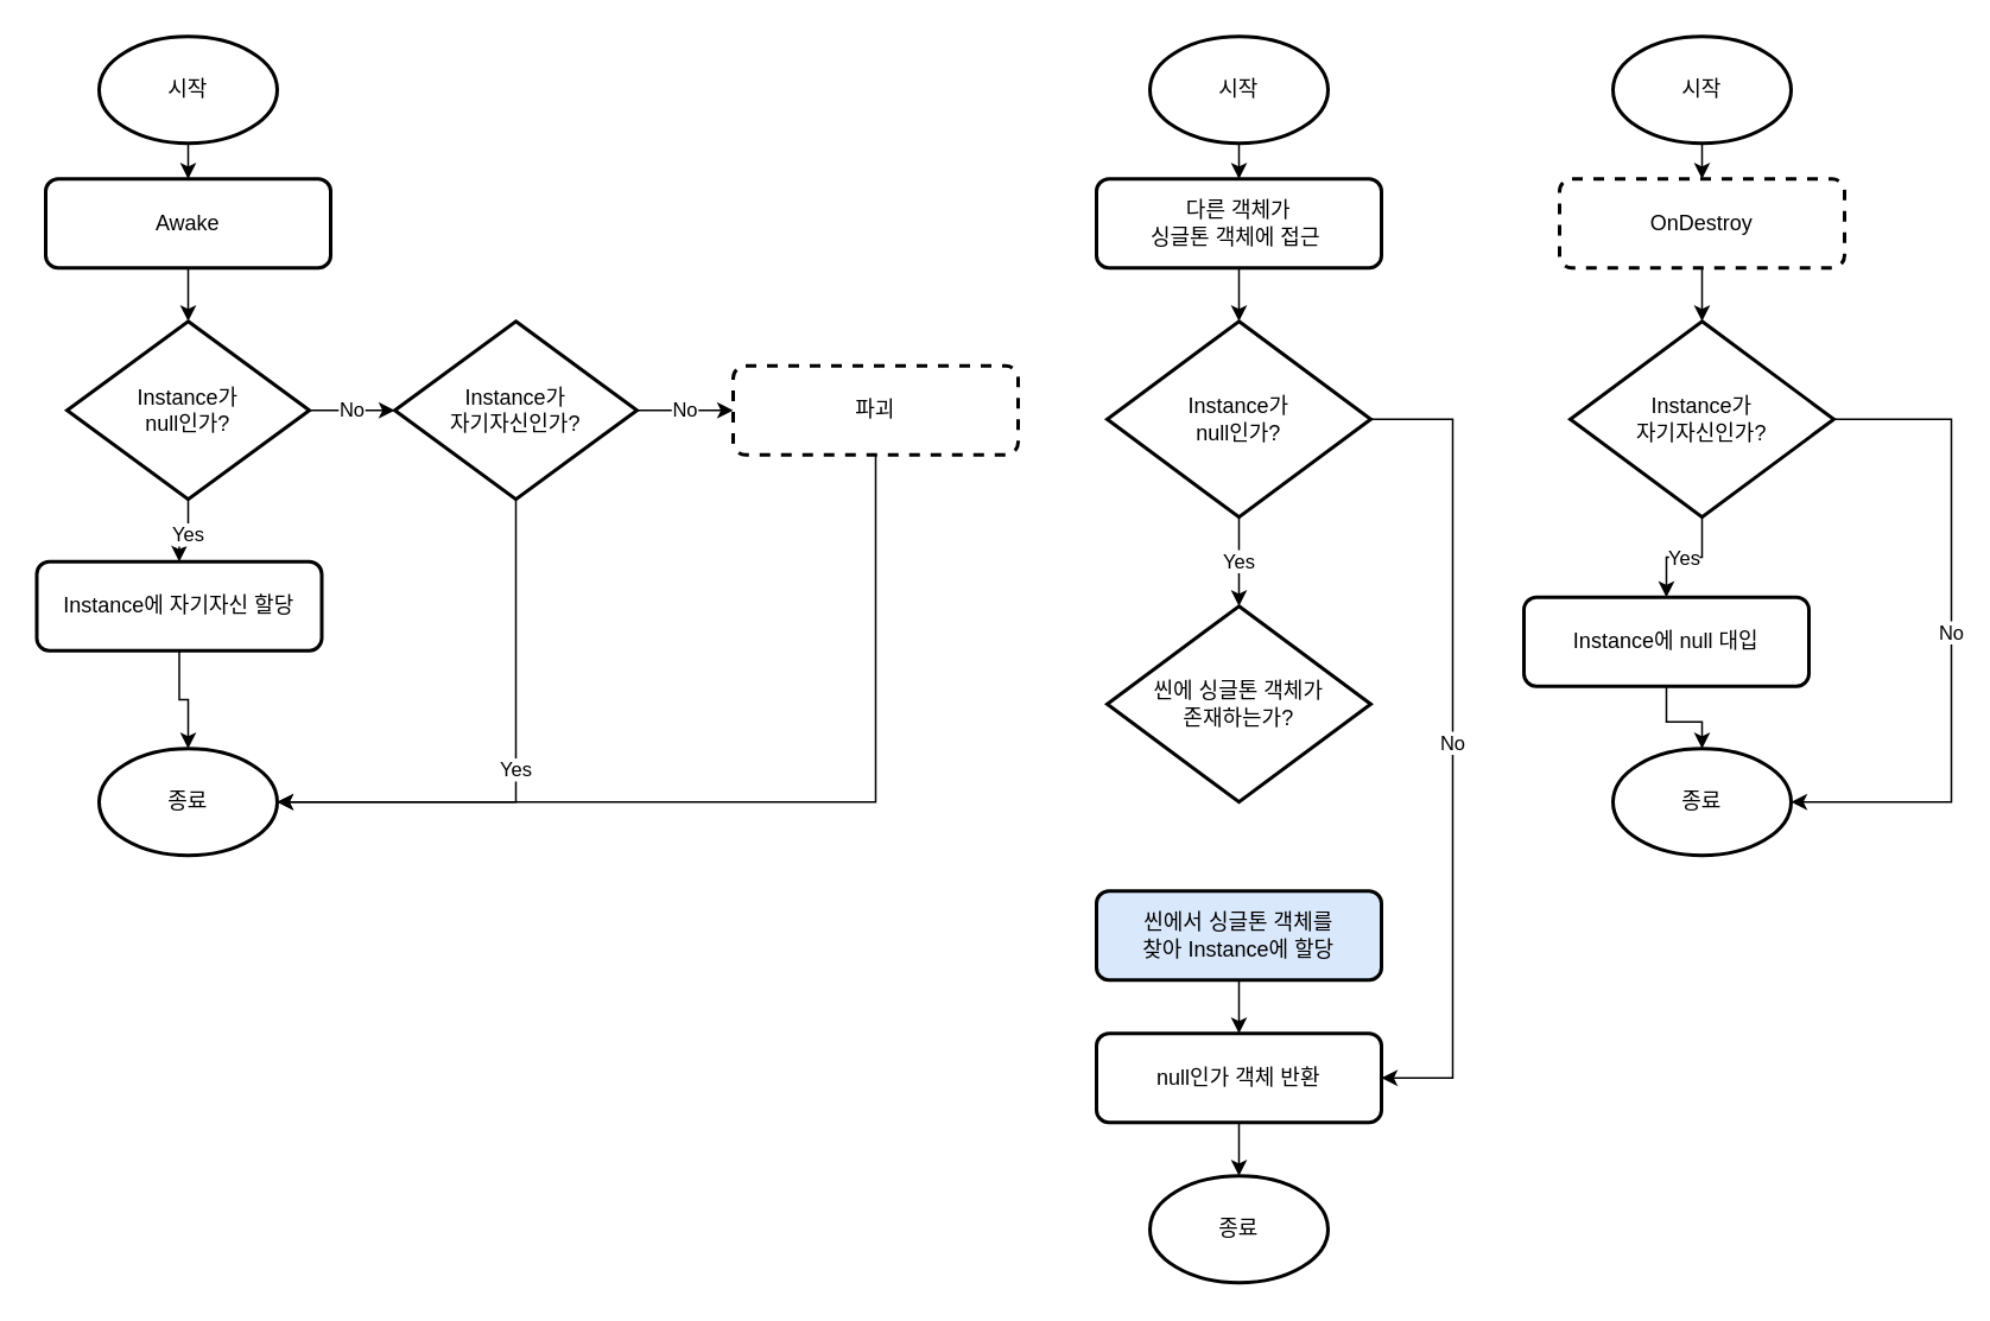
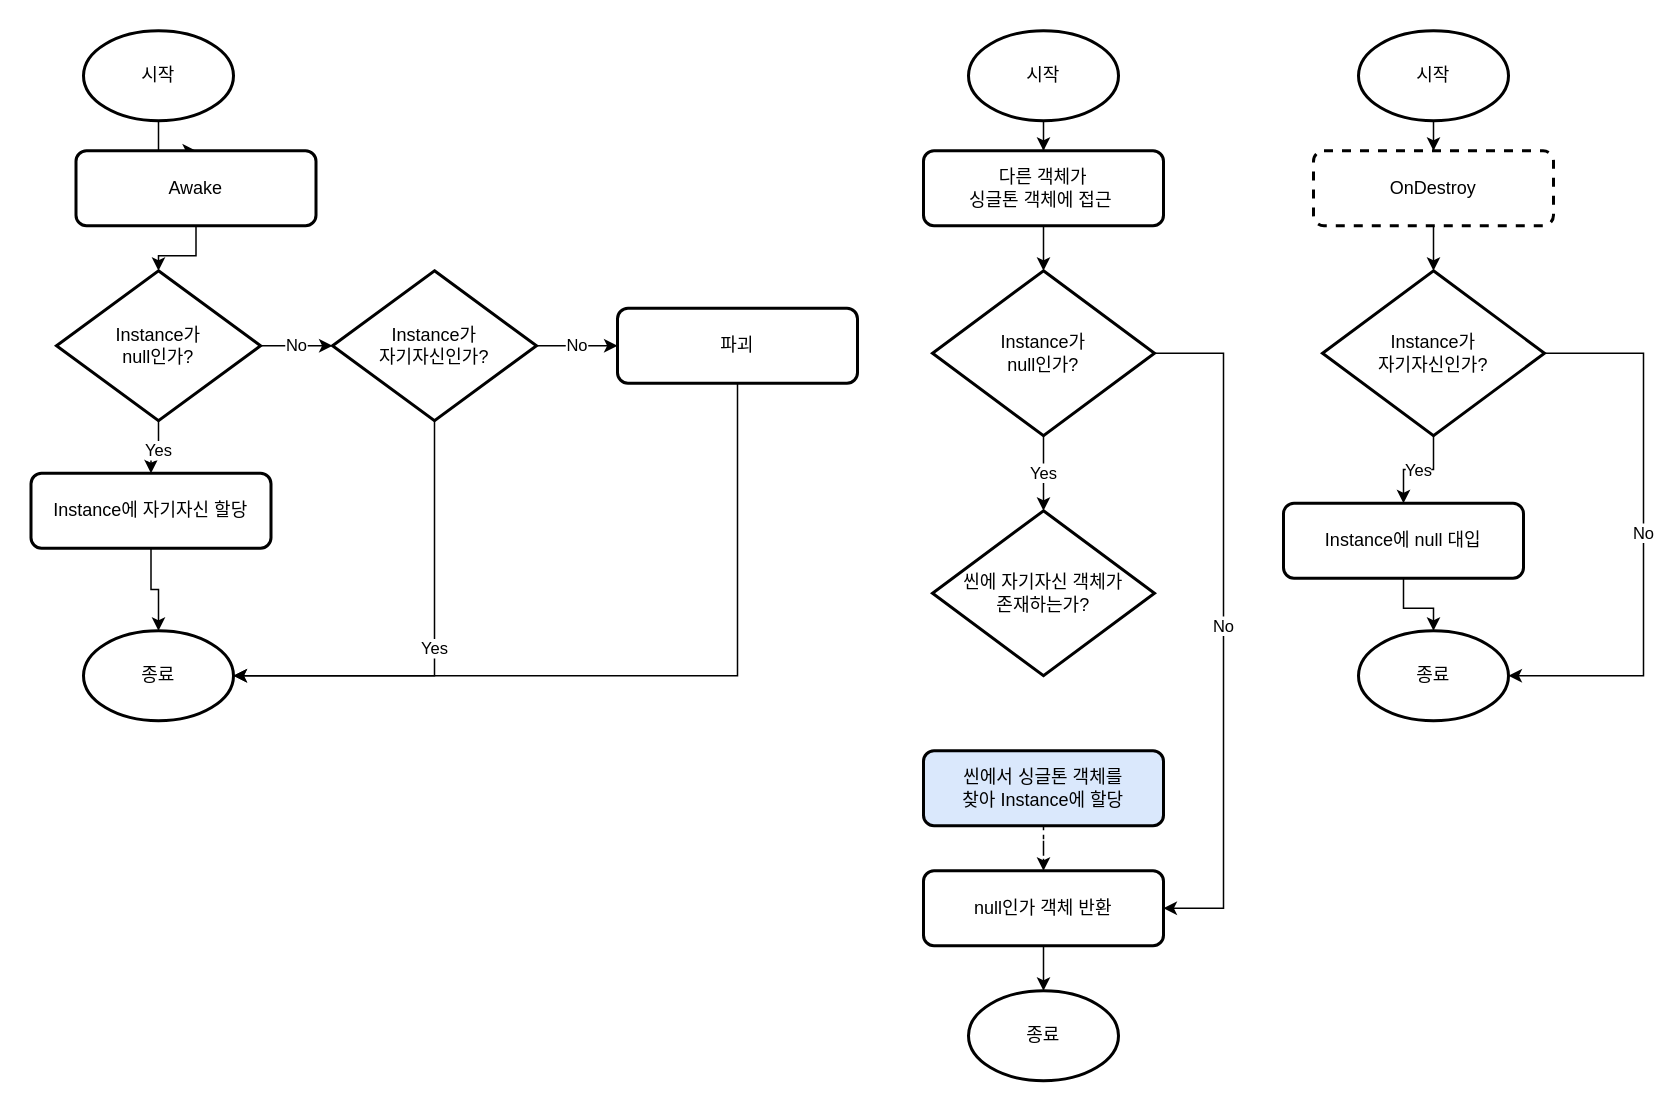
- <mxCell id="4" value="Awake" style="rounded=1;whiteSpace=wrap;html=1;absoluteArcSize=1;arcSize=14;strokeWidth=2;" vertex="1" parent="1"><mxGeometry x="25" y="100" width="160" height="50" as="geometry" /></mxCell>
+ <mxCell id="4" value="Awake" style="rounded=1;whiteSpace=wrap;html=1;absoluteArcSize=1;arcSize=14;strokeWidth=2;" vertex="1" parent="1"><mxGeometry x="50" y="100" width="160" height="50" as="geometry" /></mxCell>
- <mxCell id="15" value="파괴" style="rounded=1;whiteSpace=wrap;html=1;absoluteArcSize=1;arcSize=14;strokeWidth=2;dashed=1;" vertex="1" parent="1"><mxGeometry x="411" y="205" width="160" height="50" as="geometry" /></mxCell>
+ <mxCell id="15" value="파괴" style="rounded=1;whiteSpace=wrap;html=1;absoluteArcSize=1;arcSize=14;strokeWidth=2;" vertex="1" parent="1"><mxGeometry x="411" y="205" width="160" height="50" as="geometry" /></mxCell>
- <mxCell id="28" value="씬에 싱글톤 객체가&lt;br&gt;존재하는가?" style="strokeWidth=2;html=1;shape=mxgraph.flowchart.decision;whiteSpace=wrap;" vertex="1" parent="1"><mxGeometry x="621" y="340" width="148" height="110" as="geometry" /></mxCell>
+ <mxCell id="28" value="씬에 자기자신 객체가&lt;br&gt;존재하는가?" style="strokeWidth=2;html=1;shape=mxgraph.flowchart.decision;whiteSpace=wrap;" vertex="1" parent="1"><mxGeometry x="621" y="340" width="148" height="110" as="geometry" /></mxCell>
- <mxCell id="22" style="edgeStyle=orthogonalEdgeStyle;rounded=0;orthogonalLoop=1;jettySize=auto;html=1;" edge="1" parent="1" source="23" target="27"><mxGeometry relative="1" as="geometry" /></mxCell>
+ <mxCell id="22" style="edgeStyle=orthogonalEdgeStyle;rounded=0;orthogonalLoop=1;jettySize=auto;html=1;dashed=1;" edge="1" parent="1" source="23" target="27"><mxGeometry relative="1" as="geometry" /></mxCell>
